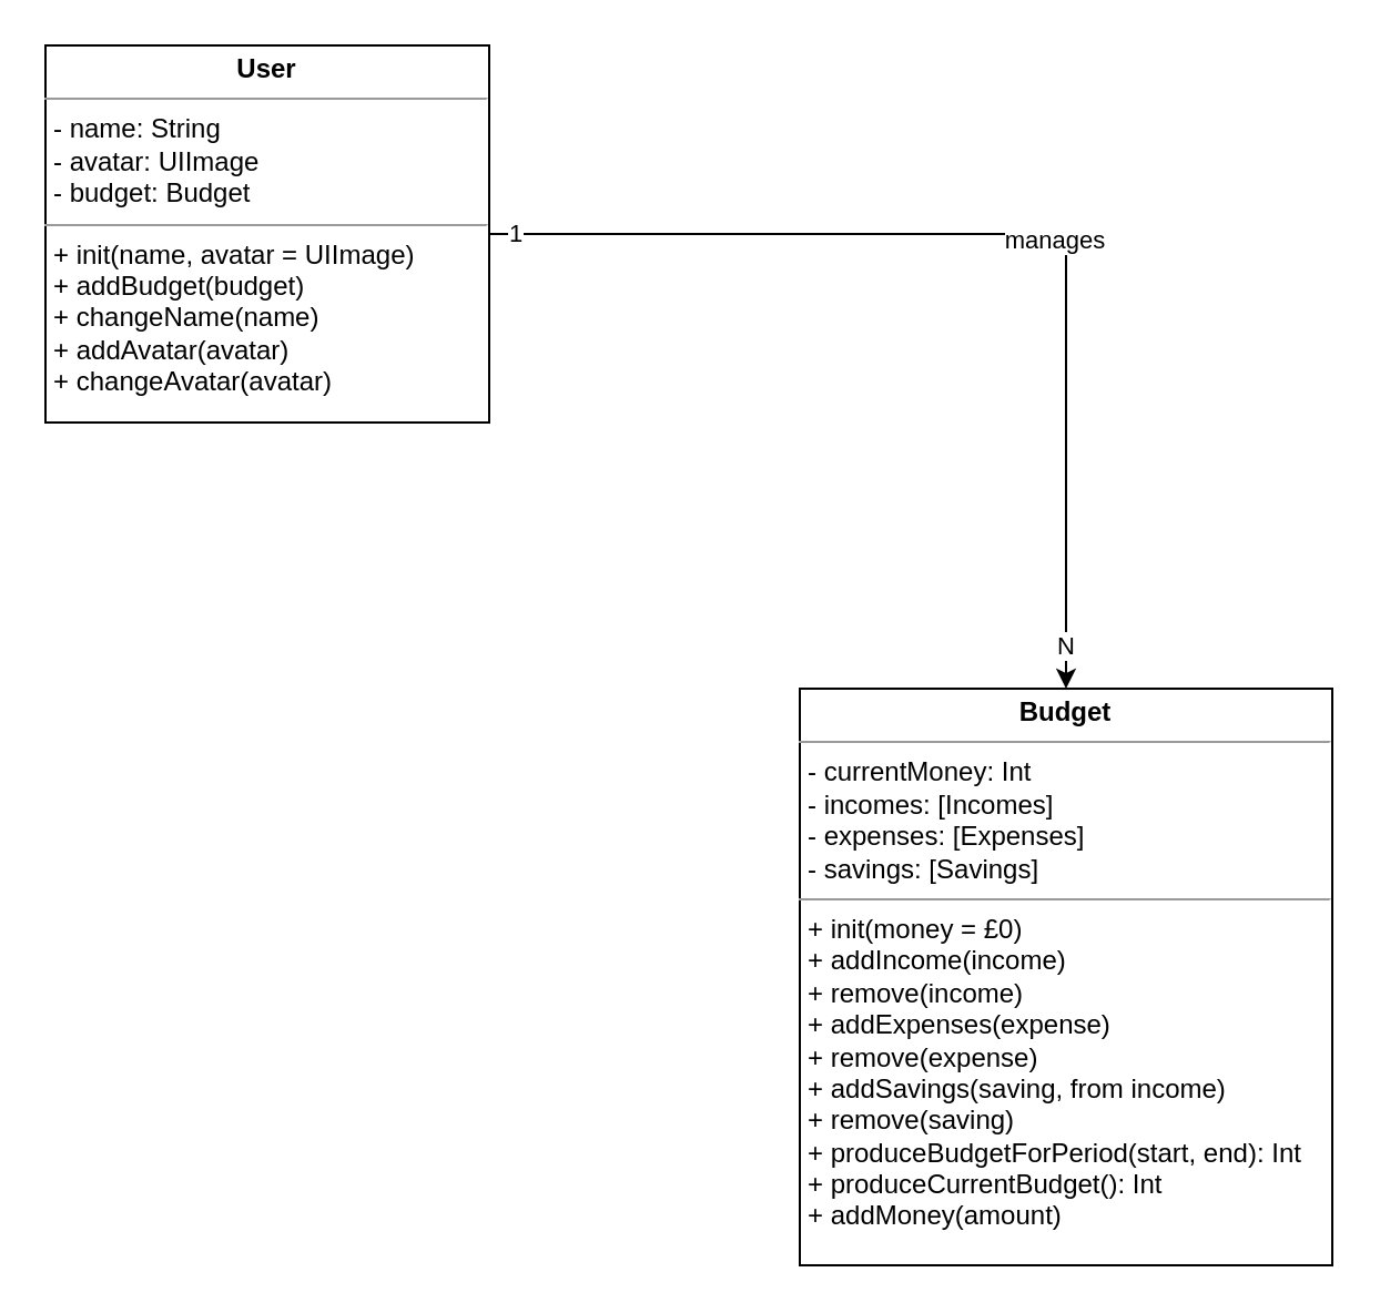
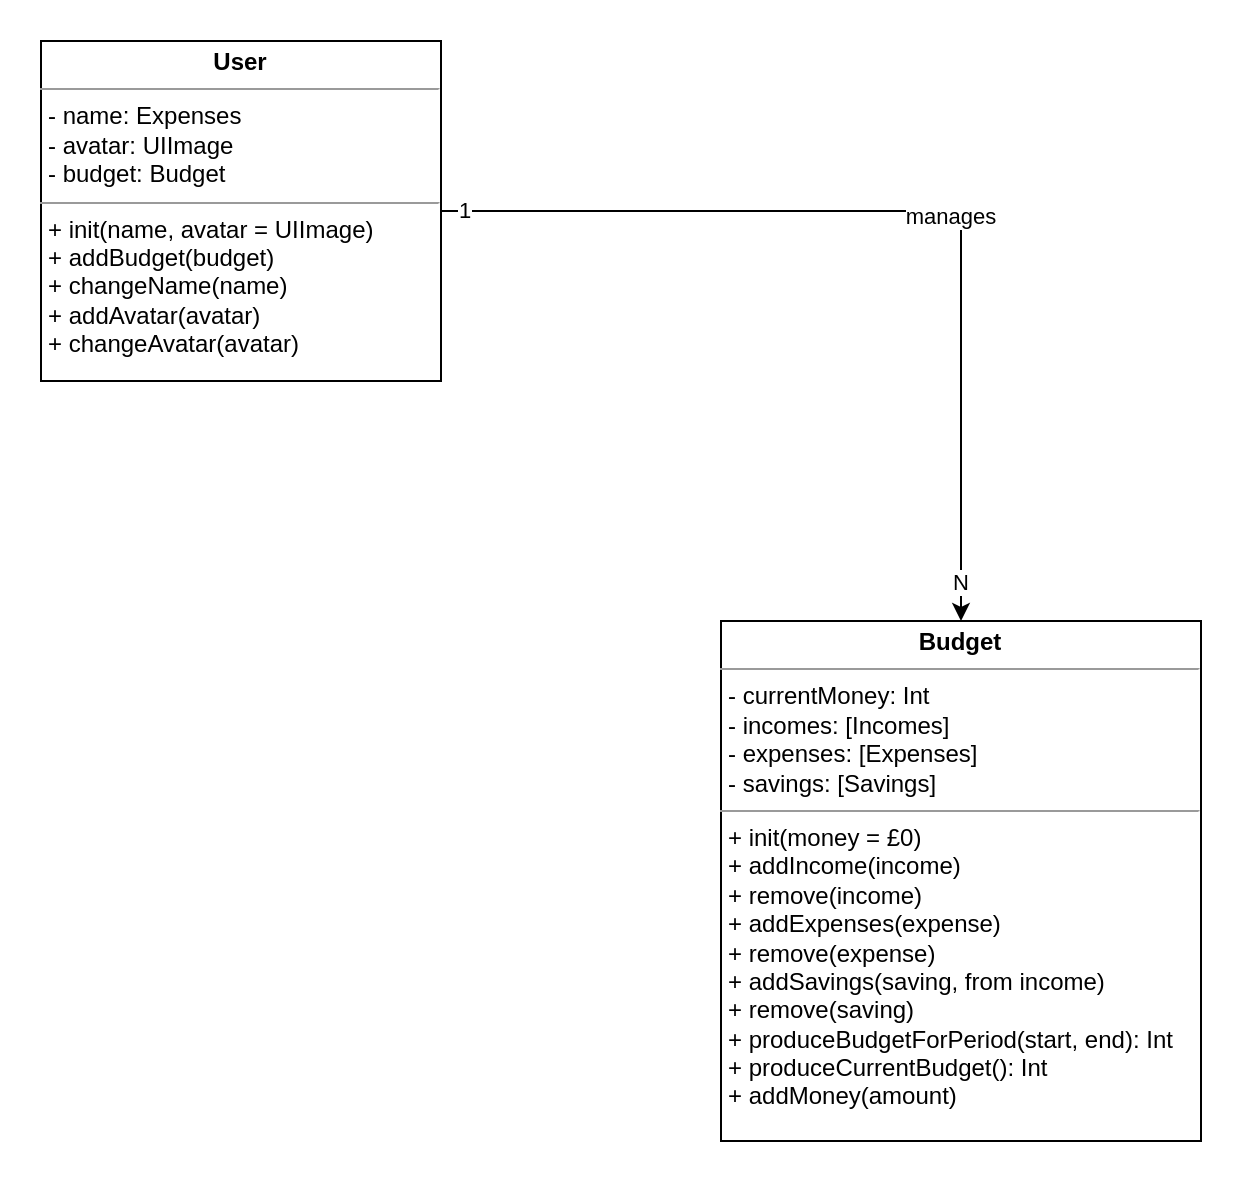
- <mxCell id="6" value="&lt;p style=&quot;margin: 0px ; margin-top: 4px ; text-align: center&quot;&gt;&lt;b&gt;User&lt;/b&gt;&lt;/p&gt;&lt;hr size=&quot;1&quot;&gt;&lt;p style=&quot;margin: 0px ; margin-left: 4px&quot;&gt;- name: String&lt;/p&gt;&lt;p style=&quot;margin: 0px ; margin-left: 4px&quot;&gt;- avatar: UIImage&lt;/p&gt;&lt;p style=&quot;margin: 0px ; margin-left: 4px&quot;&gt;- budget: Budget&lt;/p&gt;&lt;hr size=&quot;1&quot;&gt;&lt;p style=&quot;margin: 0px ; margin-left: 4px&quot;&gt;+ init(name, avatar = UIImage)&lt;/p&gt;&lt;p style=&quot;margin: 0px ; margin-left: 4px&quot;&gt;+ addBudget(budget)&lt;/p&gt;&lt;p style=&quot;margin: 0px ; margin-left: 4px&quot;&gt;+ changeName(name)&lt;/p&gt;&lt;p style=&quot;margin: 0px ; margin-left: 4px&quot;&gt;+ addAvatar(avatar)&lt;/p&gt;&lt;p style=&quot;margin: 0px ; margin-left: 4px&quot;&gt;+ changeAvatar(avatar)&lt;/p&gt;" style="verticalAlign=top;align=left;overflow=fill;fontSize=12;fontFamily=Helvetica;html=1;" vertex="1" parent="1"><mxGeometry x="20" y="20" width="200" height="170" as="geometry" /></mxCell>
+ <mxCell id="6" value="&lt;p style=&quot;margin: 0px ; margin-top: 4px ; text-align: center&quot;&gt;&lt;b&gt;User&lt;/b&gt;&lt;/p&gt;&lt;hr size=&quot;1&quot;&gt;&lt;p style=&quot;margin: 0px ; margin-left: 4px&quot;&gt;- name: Expenses&lt;/p&gt;&lt;p style=&quot;margin: 0px ; margin-left: 4px&quot;&gt;- avatar: UIImage&lt;/p&gt;&lt;p style=&quot;margin: 0px ; margin-left: 4px&quot;&gt;- budget: Budget&lt;/p&gt;&lt;hr size=&quot;1&quot;&gt;&lt;p style=&quot;margin: 0px ; margin-left: 4px&quot;&gt;+ init(name, avatar = UIImage)&lt;/p&gt;&lt;p style=&quot;margin: 0px ; margin-left: 4px&quot;&gt;+ addBudget(budget)&lt;/p&gt;&lt;p style=&quot;margin: 0px ; margin-left: 4px&quot;&gt;+ changeName(name)&lt;/p&gt;&lt;p style=&quot;margin: 0px ; margin-left: 4px&quot;&gt;+ addAvatar(avatar)&lt;/p&gt;&lt;p style=&quot;margin: 0px ; margin-left: 4px&quot;&gt;+ changeAvatar(avatar)&lt;/p&gt;" style="verticalAlign=top;align=left;overflow=fill;fontSize=12;fontFamily=Helvetica;html=1;" vertex="1" parent="1"><mxGeometry x="20" y="20" width="200" height="170" as="geometry" /></mxCell>
